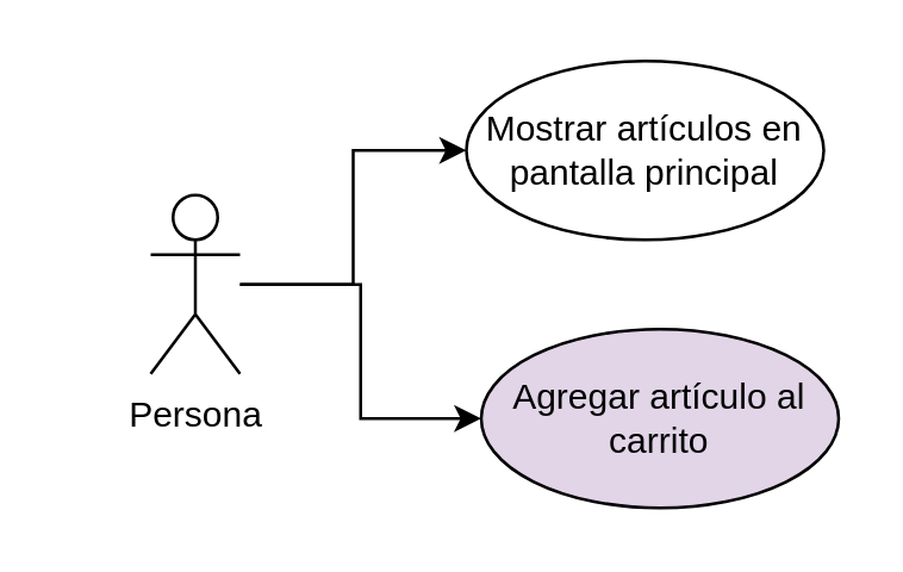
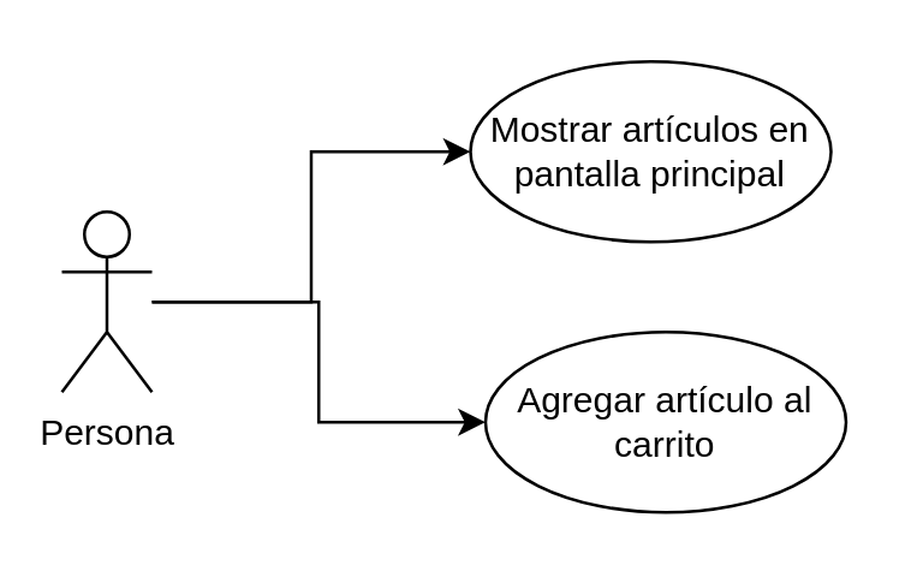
- <mxCell id="6" value="Persona" style="shape=umlActor;verticalLabelPosition=bottom;labelBackgroundColor=#ffffff;verticalAlign=top;html=1;outlineConnect=0;" parent="1" vertex="1"><mxGeometry x="50" y="65" width="30" height="60" as="geometry" /></mxCell>
+ <mxCell id="6" value="Persona" style="shape=umlActor;verticalLabelPosition=bottom;labelBackgroundColor=#ffffff;verticalAlign=top;html=1;outlineConnect=0;" parent="1" vertex="1"><mxGeometry x="20" y="70" width="30" height="60" as="geometry" /></mxCell>
- <mxCell id="3" value="Agregar artículo al carrito" style="ellipse;whiteSpace=wrap;html=1;fillColor=#e1d5e7;" parent="1" vertex="1"><mxGeometry x="161" y="110" width="120" height="60" as="geometry" /></mxCell>
+ <mxCell id="3" value="Agregar artículo al carrito" style="ellipse;whiteSpace=wrap;html=1;" parent="1" vertex="1"><mxGeometry x="161" y="110" width="120" height="60" as="geometry" /></mxCell>
